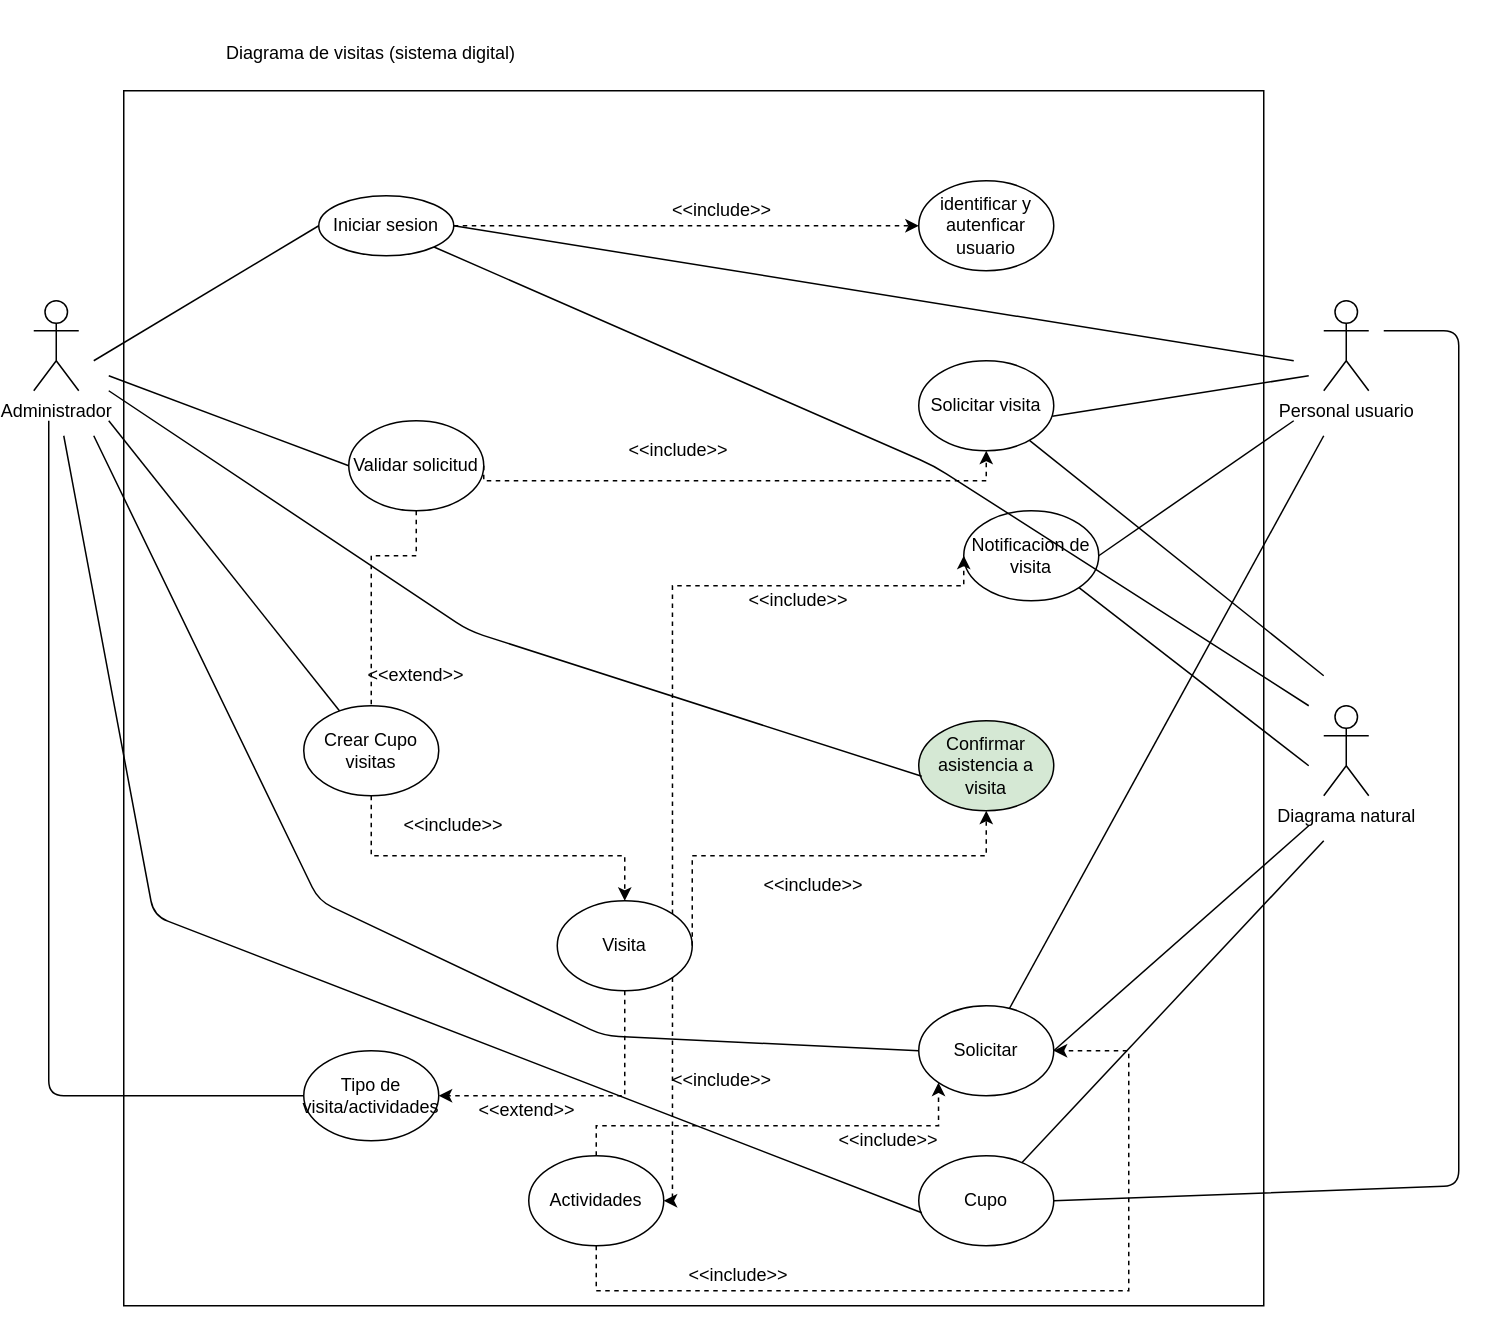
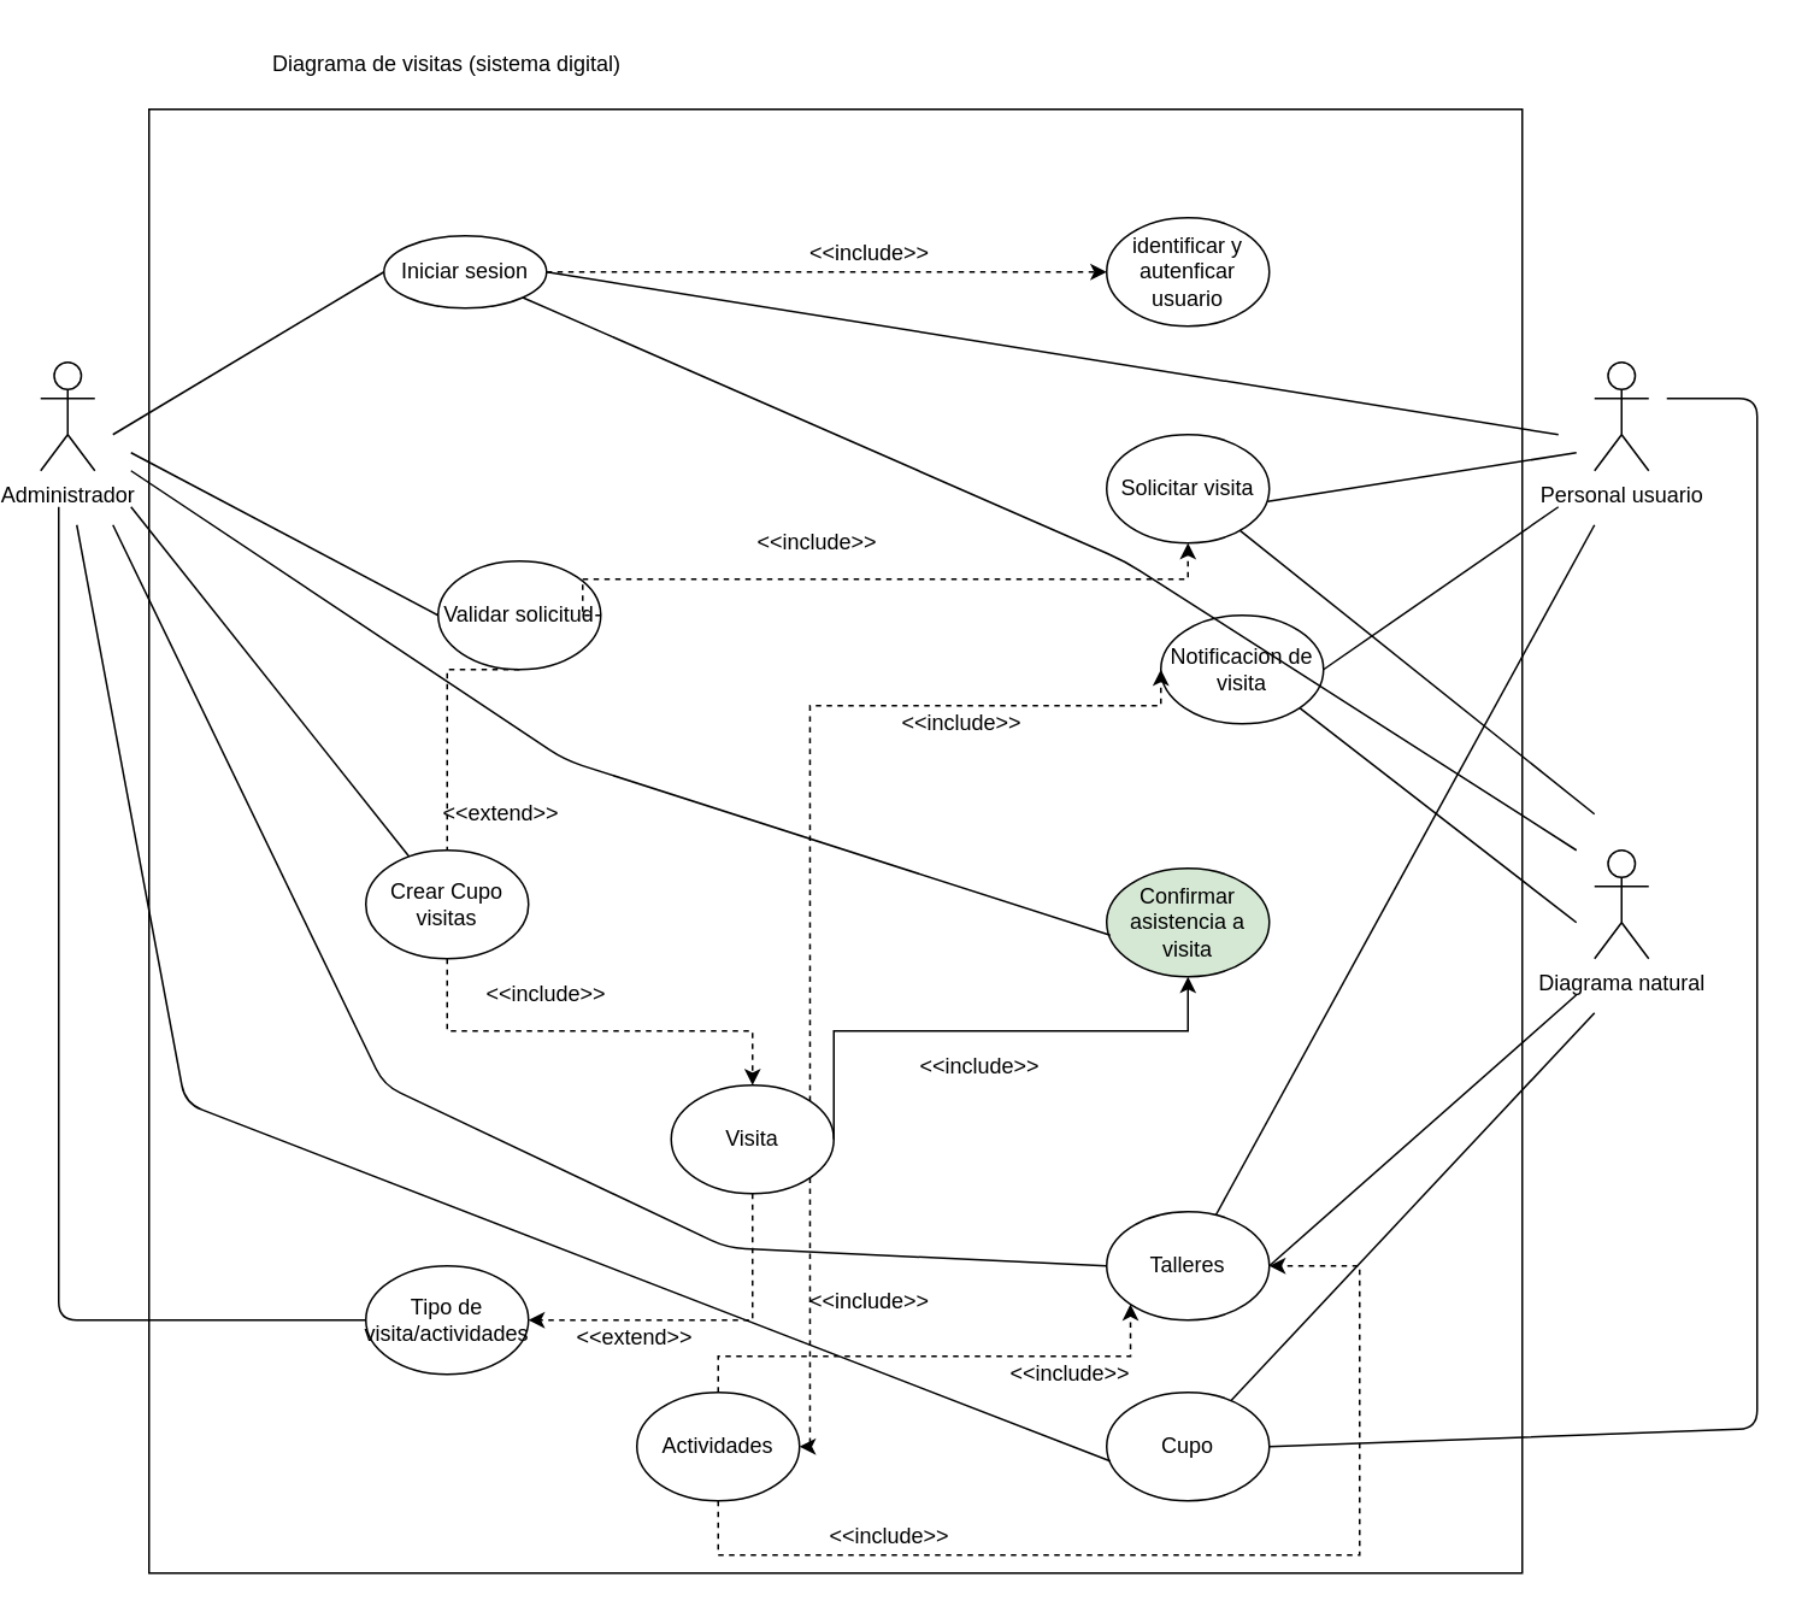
- <mxCell id="8" value="Validar solicitud" style="ellipse;whiteSpace=wrap;html=1;" vertex="1" parent="1"><mxGeometry x="230" y="280" width="90" height="60" as="geometry" /></mxCell>
+ <mxCell id="8" value="Validar solicitud" style="ellipse;whiteSpace=wrap;html=1;" vertex="1" parent="1"><mxGeometry x="240" y="310" width="90" height="60" as="geometry" /></mxCell>
- <mxCell id="49" style="edgeStyle=orthogonalEdgeStyle;orthogonalLoop=1;jettySize=auto;html=1;horizontal=1;jumpStyle=none;rounded=0;dashed=1;entryX=0.5;entryY=1;entryDx=0;entryDy=0;exitX=1;exitY=0.5;exitDx=0;exitDy=0;" edge="1" parent="1" source="10" target="13"><mxGeometry relative="1" as="geometry"><mxPoint x="307.426" y="160" as="sourcePoint" /><mxPoint x="620" y="160" as="targetPoint" /><Array as="points"><mxPoint x="459" y="570" /><mxPoint x="655" y="570" /></Array></mxGeometry></mxCell>
+ <mxCell id="49" style="edgeStyle=orthogonalEdgeStyle;orthogonalLoop=1;jettySize=auto;html=1;horizontal=1;jumpStyle=none;rounded=0;dashed=0;entryX=0.5;entryY=1;entryDx=0;entryDy=0;exitX=1;exitY=0.5;exitDx=0;exitDy=0;" edge="1" parent="1" source="10" target="13"><mxGeometry relative="1" as="geometry"><mxPoint x="307.426" y="160" as="sourcePoint" /><mxPoint x="620" y="160" as="targetPoint" /><Array as="points"><mxPoint x="459" y="570" /><mxPoint x="655" y="570" /></Array></mxGeometry></mxCell>
- <mxCell id="16" value="Solicitar" style="ellipse;whiteSpace=wrap;html=1;" vertex="1" parent="1"><mxGeometry x="610" y="670" width="90" height="60" as="geometry" /></mxCell>
+ <mxCell id="16" value="Talleres" style="ellipse;whiteSpace=wrap;html=1;" vertex="1" parent="1"><mxGeometry x="610" y="670" width="90" height="60" as="geometry" /></mxCell>
